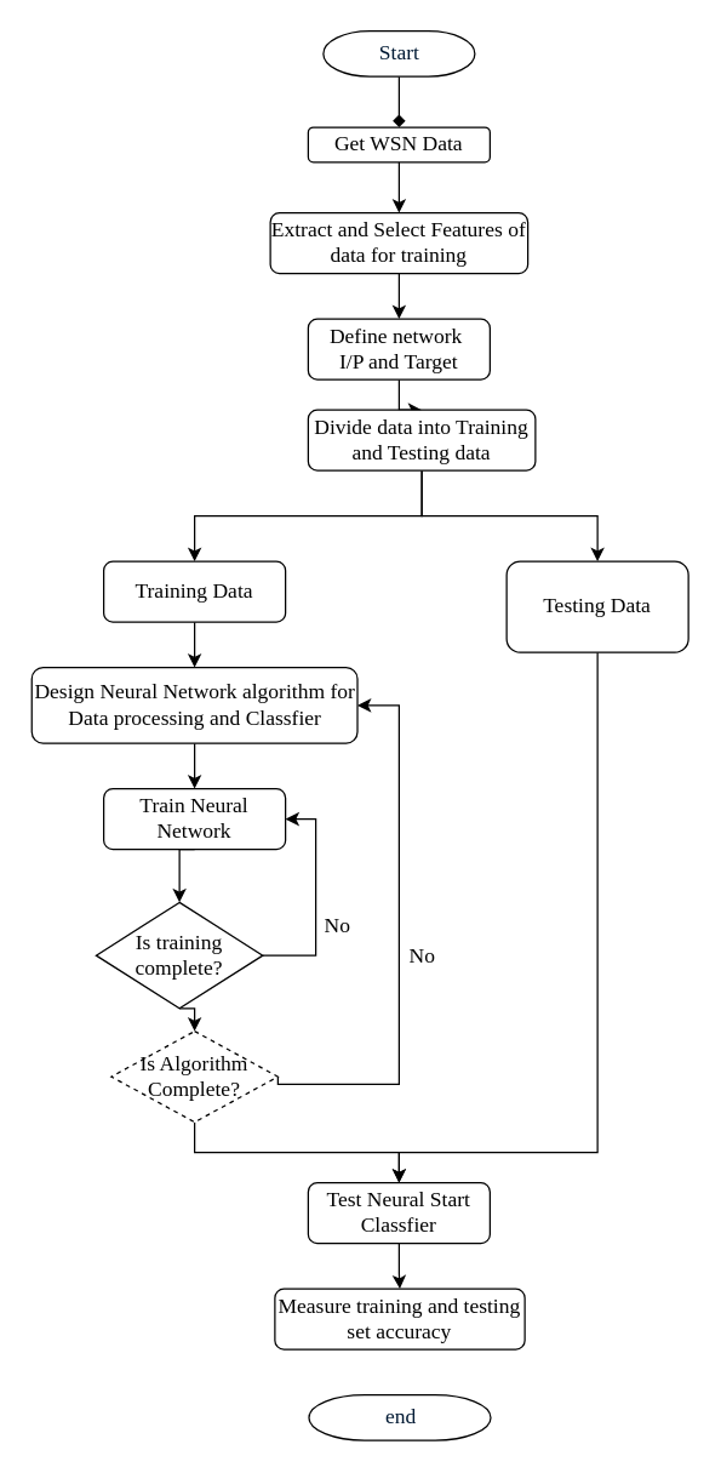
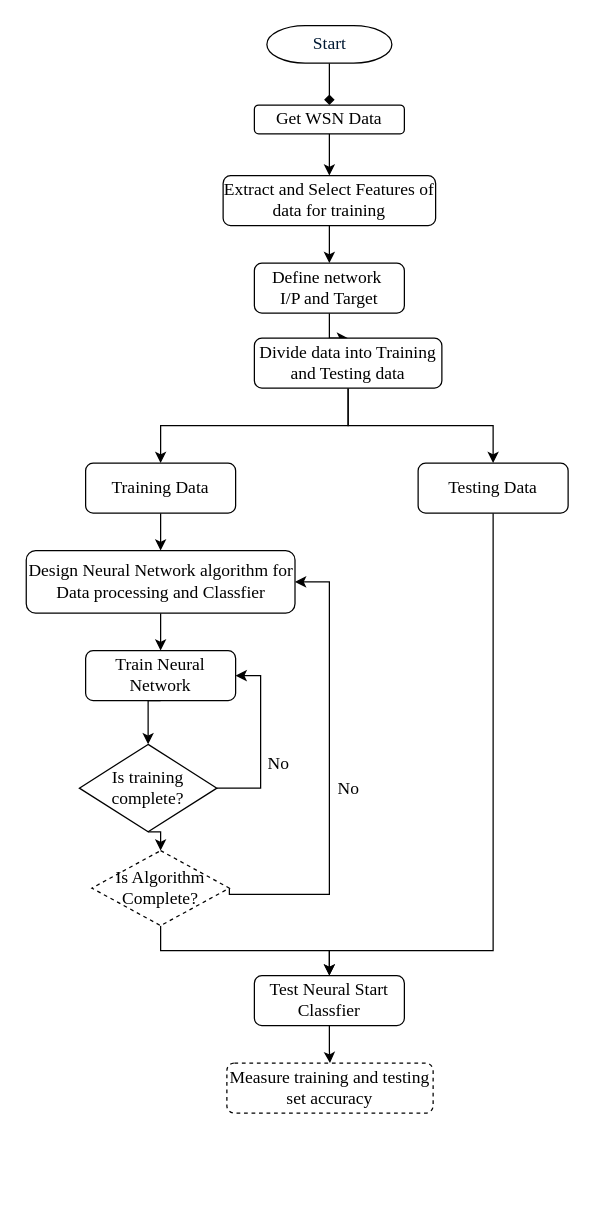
- <mxCell id="17" value="Testing Data" style="rounded=1;whiteSpace=wrap;html=1;strokeWidth=1;fontFamily=Times New Roman;fontSize=14;" parent="1" vertex="1"><mxGeometry x="334" y="370" width="120" height="60" as="geometry" /></mxCell>
+ <mxCell id="17" value="Testing Data" style="rounded=1;whiteSpace=wrap;html=1;strokeWidth=1;fontFamily=Times New Roman;fontSize=14;" parent="1" vertex="1"><mxGeometry x="334" y="370" width="120" height="40" as="geometry" /></mxCell>
- <mxCell id="32" value="Measure training and testing set accuracy" style="rounded=1;whiteSpace=wrap;html=1;strokeWidth=1;fontFamily=Times New Roman;fontSize=14;" parent="1" vertex="1"><mxGeometry x="181" y="850" width="165" height="40" as="geometry" /></mxCell>
+ <mxCell id="32" value="Measure training and testing set accuracy" style="rounded=1;whiteSpace=wrap;html=1;strokeWidth=1;fontFamily=Times New Roman;fontSize=14;dashed=1;" parent="1" vertex="1"><mxGeometry x="181" y="850" width="165" height="40" as="geometry" /></mxCell>
- <mxCell id="4" value="end" style="shape=mxgraph.flowchart.terminator;fillColor=#FFFFFF;strokeColor=#000000;strokeWidth=1;gradientColor=none;gradientDirection=north;fontColor=#001933;fontStyle=0;html=1;fontFamily=Times New Roman;fontSize=14;" parent="1" vertex="1"><mxGeometry x="203.5" y="920" width="120" height="30" as="geometry" /></mxCell>
